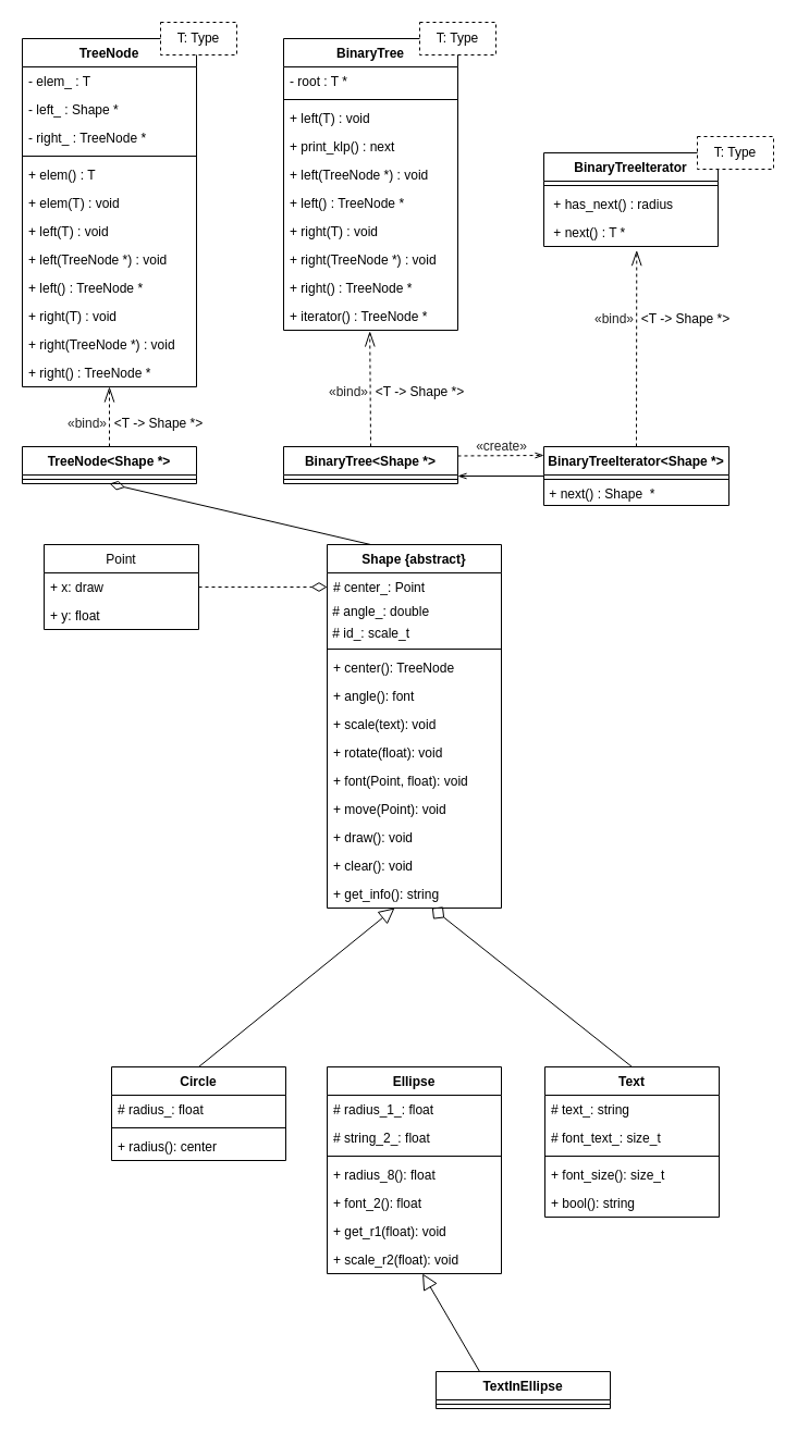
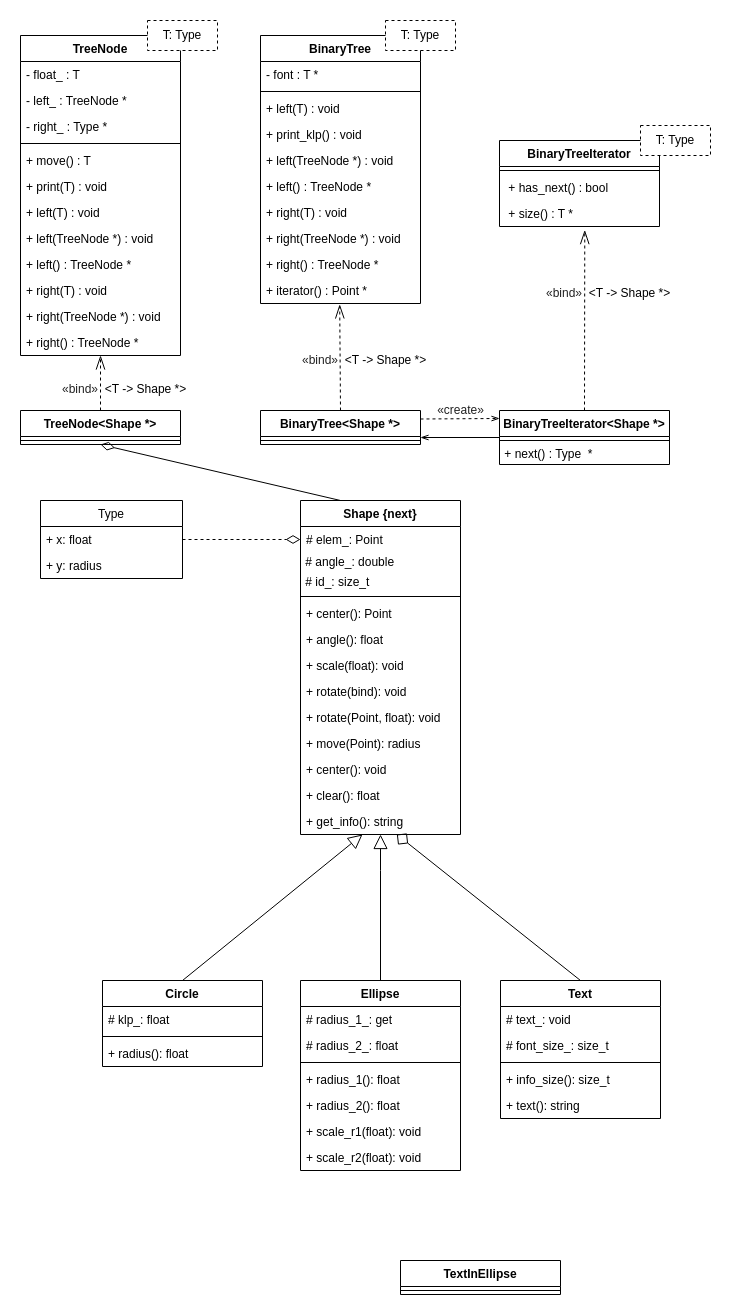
- <mxCell id="60" value="- elem_ : T" style="text;strokeColor=none;fillColor=none;align=left;verticalAlign=top;spacingLeft=4;spacingRight=4;overflow=hidden;rotatable=0;points=[[0,0.5],[1,0.5]];portConstraint=eastwest;" vertex="1" parent="59"><mxGeometry y="26" width="160" height="26" as="geometry" /></mxCell>
+ <mxCell id="60" value="- float_ : T" style="text;strokeColor=none;fillColor=none;align=left;verticalAlign=top;spacingLeft=4;spacingRight=4;overflow=hidden;rotatable=0;points=[[0,0.5],[1,0.5]];portConstraint=eastwest;" vertex="1" parent="59"><mxGeometry y="26" width="160" height="26" as="geometry" /></mxCell>
- <mxCell id="82" value="- root : T *" style="text;strokeColor=none;fillColor=none;align=left;verticalAlign=top;spacingLeft=4;spacingRight=4;overflow=hidden;rotatable=0;points=[[0,0.5],[1,0.5]];portConstraint=eastwest;" vertex="1" parent="81"><mxGeometry y="26" width="160" height="26" as="geometry" /></mxCell>
+ <mxCell id="82" value="- font : T *" style="text;strokeColor=none;fillColor=none;align=left;verticalAlign=top;spacingLeft=4;spacingRight=4;overflow=hidden;rotatable=0;points=[[0,0.5],[1,0.5]];portConstraint=eastwest;" vertex="1" parent="81"><mxGeometry y="26" width="160" height="26" as="geometry" /></mxCell>
- <mxCell id="61" value="- left_ : Shape *" style="text;strokeColor=none;fillColor=none;align=left;verticalAlign=top;spacingLeft=4;spacingRight=4;overflow=hidden;rotatable=0;points=[[0,0.5],[1,0.5]];portConstraint=eastwest;" vertex="1" parent="59"><mxGeometry y="52" width="160" height="26" as="geometry" /></mxCell>
+ <mxCell id="61" value="- left_ : TreeNode *" style="text;strokeColor=none;fillColor=none;align=left;verticalAlign=top;spacingLeft=4;spacingRight=4;overflow=hidden;rotatable=0;points=[[0,0.5],[1,0.5]];portConstraint=eastwest;" vertex="1" parent="59"><mxGeometry y="52" width="160" height="26" as="geometry" /></mxCell>
- <mxCell id="62" value="- right_ : TreeNode *" style="text;strokeColor=none;fillColor=none;align=left;verticalAlign=top;spacingLeft=4;spacingRight=4;overflow=hidden;rotatable=0;points=[[0,0.5],[1,0.5]];portConstraint=eastwest;" vertex="1" parent="59"><mxGeometry y="78" width="160" height="26" as="geometry" /></mxCell>
+ <mxCell id="62" value="- right_ : Type *" style="text;strokeColor=none;fillColor=none;align=left;verticalAlign=top;spacingLeft=4;spacingRight=4;overflow=hidden;rotatable=0;points=[[0,0.5],[1,0.5]];portConstraint=eastwest;" vertex="1" parent="59"><mxGeometry y="78" width="160" height="26" as="geometry" /></mxCell>
- <mxCell id="85" value="+ print_klp() : next" style="text;strokeColor=none;fillColor=none;align=left;verticalAlign=top;spacingLeft=4;spacingRight=4;overflow=hidden;rotatable=0;points=[[0,0.5],[1,0.5]];portConstraint=eastwest;" vertex="1" parent="81"><mxGeometry y="86" width="160" height="26" as="geometry" /></mxCell>
+ <mxCell id="85" value="+ print_klp() : void" style="text;strokeColor=none;fillColor=none;align=left;verticalAlign=top;spacingLeft=4;spacingRight=4;overflow=hidden;rotatable=0;points=[[0,0.5],[1,0.5]];portConstraint=eastwest;" vertex="1" parent="81"><mxGeometry y="86" width="160" height="26" as="geometry" /></mxCell>
- <mxCell id="64" value="+ elem() : T" style="text;strokeColor=none;fillColor=none;align=left;verticalAlign=top;spacingLeft=4;spacingRight=4;overflow=hidden;rotatable=0;points=[[0,0.5],[1,0.5]];portConstraint=eastwest;" vertex="1" parent="59"><mxGeometry y="112" width="160" height="26" as="geometry" /></mxCell>
+ <mxCell id="64" value="+ move() : T" style="text;strokeColor=none;fillColor=none;align=left;verticalAlign=top;spacingLeft=4;spacingRight=4;overflow=hidden;rotatable=0;points=[[0,0.5],[1,0.5]];portConstraint=eastwest;" vertex="1" parent="59"><mxGeometry y="112" width="160" height="26" as="geometry" /></mxCell>
- <mxCell id="65" value="+ elem(T) : void" style="text;strokeColor=none;fillColor=none;align=left;verticalAlign=top;spacingLeft=4;spacingRight=4;overflow=hidden;rotatable=0;points=[[0,0.5],[1,0.5]];portConstraint=eastwest;" vertex="1" parent="59"><mxGeometry y="138" width="160" height="26" as="geometry" /></mxCell>
+ <mxCell id="65" value="+ print(T) : void" style="text;strokeColor=none;fillColor=none;align=left;verticalAlign=top;spacingLeft=4;spacingRight=4;overflow=hidden;rotatable=0;points=[[0,0.5],[1,0.5]];portConstraint=eastwest;" vertex="1" parent="59"><mxGeometry y="138" width="160" height="26" as="geometry" /></mxCell>
- <mxCell id="96" value=" + has_next() : radius" style="text;strokeColor=none;fillColor=none;align=left;verticalAlign=top;spacingLeft=4;spacingRight=4;overflow=hidden;rotatable=0;points=[[0,0.5],[1,0.5]];portConstraint=eastwest;" vertex="1" parent="94"><mxGeometry y="34" width="160" height="26" as="geometry" /></mxCell>
+ <mxCell id="96" value=" + has_next() : bool" style="text;strokeColor=none;fillColor=none;align=left;verticalAlign=top;spacingLeft=4;spacingRight=4;overflow=hidden;rotatable=0;points=[[0,0.5],[1,0.5]];portConstraint=eastwest;" vertex="1" parent="94"><mxGeometry y="34" width="160" height="26" as="geometry" /></mxCell>
- <mxCell id="97" value=" + next() : T *" style="text;strokeColor=none;fillColor=none;align=left;verticalAlign=top;spacingLeft=4;spacingRight=4;overflow=hidden;rotatable=0;points=[[0,0.5],[1,0.5]];portConstraint=eastwest;" vertex="1" parent="94"><mxGeometry y="60" width="160" height="26" as="geometry" /></mxCell>
+ <mxCell id="97" value=" + size() : T *" style="text;strokeColor=none;fillColor=none;align=left;verticalAlign=top;spacingLeft=4;spacingRight=4;overflow=hidden;rotatable=0;points=[[0,0.5],[1,0.5]];portConstraint=eastwest;" vertex="1" parent="94"><mxGeometry y="60" width="160" height="26" as="geometry" /></mxCell>
- <mxCell id="91" value="+ iterator() : TreeNode *" style="text;strokeColor=none;fillColor=none;align=left;verticalAlign=top;spacingLeft=4;spacingRight=4;overflow=hidden;rotatable=0;points=[[0,0.5],[1,0.5]];portConstraint=eastwest;" vertex="1" parent="81"><mxGeometry y="242" width="160" height="26" as="geometry" /></mxCell>
+ <mxCell id="91" value="+ iterator() : Point *" style="text;strokeColor=none;fillColor=none;align=left;verticalAlign=top;spacingLeft=4;spacingRight=4;overflow=hidden;rotatable=0;points=[[0,0.5],[1,0.5]];portConstraint=eastwest;" vertex="1" parent="81"><mxGeometry y="242" width="160" height="26" as="geometry" /></mxCell>
- <mxCell id="77" value="&amp;nbsp;+ next() : Shape&amp;nbsp; *" style="text;html=1;strokeColor=none;fillColor=none;align=left;verticalAlign=middle;whiteSpace=wrap;rounded=0;" vertex="1" parent="75"><mxGeometry y="34" width="170" height="20" as="geometry" /></mxCell>
+ <mxCell id="77" value="&amp;nbsp;+ next() : Type&amp;nbsp; *" style="text;html=1;strokeColor=none;fillColor=none;align=left;verticalAlign=middle;whiteSpace=wrap;rounded=0;" vertex="1" parent="75"><mxGeometry y="34" width="170" height="20" as="geometry" /></mxCell>
- <mxCell id="18" value="Point" style="swimlane;fontStyle=0;childLayout=stackLayout;horizontal=1;startSize=26;fillColor=none;horizontalStack=0;resizeParent=1;resizeParentMax=0;resizeLast=0;collapsible=1;marginBottom=0;" vertex="1" parent="2"><mxGeometry width="142" height="78" as="geometry" /></mxCell>
+ <mxCell id="18" value="Type" style="swimlane;fontStyle=0;childLayout=stackLayout;horizontal=1;startSize=26;fillColor=none;horizontalStack=0;resizeParent=1;resizeParentMax=0;resizeLast=0;collapsible=1;marginBottom=0;" vertex="1" parent="2"><mxGeometry width="142" height="78" as="geometry" /></mxCell>
- <mxCell id="3" value="Shape {abstract}" style="swimlane;fontStyle=1;align=center;verticalAlign=top;childLayout=stackLayout;horizontal=1;startSize=26;horizontalStack=0;resizeParent=1;resizeParentMax=0;resizeLast=0;collapsible=1;marginBottom=0;" vertex="1" parent="2"><mxGeometry x="260" width="160" height="334" as="geometry" /></mxCell>
+ <mxCell id="3" value="Shape {next}" style="swimlane;fontStyle=1;align=center;verticalAlign=top;childLayout=stackLayout;horizontal=1;startSize=26;horizontalStack=0;resizeParent=1;resizeParentMax=0;resizeLast=0;collapsible=1;marginBottom=0;" vertex="1" parent="2"><mxGeometry x="260" width="160" height="334" as="geometry" /></mxCell>
- <mxCell id="19" value="+ x: draw" style="text;strokeColor=none;fillColor=none;align=left;verticalAlign=top;spacingLeft=4;spacingRight=4;overflow=hidden;rotatable=0;points=[[0,0.5],[1,0.5]];portConstraint=eastwest;" vertex="1" parent="18"><mxGeometry y="26" width="142" height="26" as="geometry" /></mxCell>
+ <mxCell id="19" value="+ x: float" style="text;strokeColor=none;fillColor=none;align=left;verticalAlign=top;spacingLeft=4;spacingRight=4;overflow=hidden;rotatable=0;points=[[0,0.5],[1,0.5]];portConstraint=eastwest;" vertex="1" parent="18"><mxGeometry y="26" width="142" height="26" as="geometry" /></mxCell>
- <mxCell id="4" value="# center_: Point" style="text;strokeColor=none;fillColor=none;align=left;verticalAlign=top;spacingLeft=4;spacingRight=4;overflow=hidden;rotatable=0;points=[[0,0.5],[1,0.5]];portConstraint=eastwest;" vertex="1" parent="3"><mxGeometry y="26" width="160" height="26" as="geometry" /></mxCell>
+ <mxCell id="4" value="# elem_: Point" style="text;strokeColor=none;fillColor=none;align=left;verticalAlign=top;spacingLeft=4;spacingRight=4;overflow=hidden;rotatable=0;points=[[0,0.5],[1,0.5]];portConstraint=eastwest;" vertex="1" parent="3"><mxGeometry y="26" width="160" height="26" as="geometry" /></mxCell>
- <mxCell id="20" value="+ y: float" style="text;strokeColor=none;fillColor=none;align=left;verticalAlign=top;spacingLeft=4;spacingRight=4;overflow=hidden;rotatable=0;points=[[0,0.5],[1,0.5]];portConstraint=eastwest;" vertex="1" parent="18"><mxGeometry y="52" width="142" height="26" as="geometry" /></mxCell>
+ <mxCell id="20" value="+ y: radius" style="text;strokeColor=none;fillColor=none;align=left;verticalAlign=top;spacingLeft=4;spacingRight=4;overflow=hidden;rotatable=0;points=[[0,0.5],[1,0.5]];portConstraint=eastwest;" vertex="1" parent="18"><mxGeometry y="52" width="142" height="26" as="geometry" /></mxCell>
- <mxCell id="6" value="&lt;span style=&quot;white-space: nowrap&quot;&gt;&amp;nbsp;# id_: scale_t&lt;/span&gt;" style="text;html=1;strokeColor=none;fillColor=none;align=left;verticalAlign=middle;whiteSpace=wrap;rounded=0;" vertex="1" parent="3"><mxGeometry y="72" width="160" height="20" as="geometry" /></mxCell>
+ <mxCell id="6" value="&lt;span style=&quot;white-space: nowrap&quot;&gt;&amp;nbsp;# id_: size_t&lt;/span&gt;" style="text;html=1;strokeColor=none;fillColor=none;align=left;verticalAlign=middle;whiteSpace=wrap;rounded=0;" vertex="1" parent="3"><mxGeometry y="72" width="160" height="20" as="geometry" /></mxCell>
- <mxCell id="8" value="+ center(): TreeNode" style="text;strokeColor=none;fillColor=none;align=left;verticalAlign=top;spacingLeft=4;spacingRight=4;overflow=hidden;rotatable=0;points=[[0,0.5],[1,0.5]];portConstraint=eastwest;" vertex="1" parent="3"><mxGeometry y="100" width="160" height="26" as="geometry" /></mxCell>
+ <mxCell id="8" value="+ center(): Point" style="text;strokeColor=none;fillColor=none;align=left;verticalAlign=top;spacingLeft=4;spacingRight=4;overflow=hidden;rotatable=0;points=[[0,0.5],[1,0.5]];portConstraint=eastwest;" vertex="1" parent="3"><mxGeometry y="100" width="160" height="26" as="geometry" /></mxCell>
- <mxCell id="9" value="+ angle(): font&#10;" style="text;strokeColor=none;fillColor=none;align=left;verticalAlign=top;spacingLeft=4;spacingRight=4;overflow=hidden;rotatable=0;points=[[0,0.5],[1,0.5]];portConstraint=eastwest;" vertex="1" parent="3"><mxGeometry y="126" width="160" height="26" as="geometry" /></mxCell>
+ <mxCell id="9" value="+ angle(): float&#10;" style="text;strokeColor=none;fillColor=none;align=left;verticalAlign=top;spacingLeft=4;spacingRight=4;overflow=hidden;rotatable=0;points=[[0,0.5],[1,0.5]];portConstraint=eastwest;" vertex="1" parent="3"><mxGeometry y="126" width="160" height="26" as="geometry" /></mxCell>
- <mxCell id="10" value="+ scale(text): void&#10;" style="text;strokeColor=none;fillColor=none;align=left;verticalAlign=top;spacingLeft=4;spacingRight=4;overflow=hidden;rotatable=0;points=[[0,0.5],[1,0.5]];portConstraint=eastwest;" vertex="1" parent="3"><mxGeometry y="152" width="160" height="26" as="geometry" /></mxCell>
+ <mxCell id="10" value="+ scale(float): void&#10;" style="text;strokeColor=none;fillColor=none;align=left;verticalAlign=top;spacingLeft=4;spacingRight=4;overflow=hidden;rotatable=0;points=[[0,0.5],[1,0.5]];portConstraint=eastwest;" vertex="1" parent="3"><mxGeometry y="152" width="160" height="26" as="geometry" /></mxCell>
- <mxCell id="11" value="+ rotate(float): void&#10;" style="text;strokeColor=none;fillColor=none;align=left;verticalAlign=top;spacingLeft=4;spacingRight=4;overflow=hidden;rotatable=0;points=[[0,0.5],[1,0.5]];portConstraint=eastwest;" vertex="1" parent="3"><mxGeometry y="178" width="160" height="26" as="geometry" /></mxCell>
+ <mxCell id="11" value="+ rotate(bind): void&#10;" style="text;strokeColor=none;fillColor=none;align=left;verticalAlign=top;spacingLeft=4;spacingRight=4;overflow=hidden;rotatable=0;points=[[0,0.5],[1,0.5]];portConstraint=eastwest;" vertex="1" parent="3"><mxGeometry y="178" width="160" height="26" as="geometry" /></mxCell>
- <mxCell id="12" value="+ font(Point, float): void&#10;" style="text;strokeColor=none;fillColor=none;align=left;verticalAlign=top;spacingLeft=4;spacingRight=4;overflow=hidden;rotatable=0;points=[[0,0.5],[1,0.5]];portConstraint=eastwest;" vertex="1" parent="3"><mxGeometry y="204" width="160" height="26" as="geometry" /></mxCell>
+ <mxCell id="12" value="+ rotate(Point, float): void&#10;" style="text;strokeColor=none;fillColor=none;align=left;verticalAlign=top;spacingLeft=4;spacingRight=4;overflow=hidden;rotatable=0;points=[[0,0.5],[1,0.5]];portConstraint=eastwest;" vertex="1" parent="3"><mxGeometry y="204" width="160" height="26" as="geometry" /></mxCell>
- <mxCell id="13" value="+ move(Point): void&#10;" style="text;strokeColor=none;fillColor=none;align=left;verticalAlign=top;spacingLeft=4;spacingRight=4;overflow=hidden;rotatable=0;points=[[0,0.5],[1,0.5]];portConstraint=eastwest;" vertex="1" parent="3"><mxGeometry y="230" width="160" height="26" as="geometry" /></mxCell>
+ <mxCell id="13" value="+ move(Point): radius&#10;" style="text;strokeColor=none;fillColor=none;align=left;verticalAlign=top;spacingLeft=4;spacingRight=4;overflow=hidden;rotatable=0;points=[[0,0.5],[1,0.5]];portConstraint=eastwest;" vertex="1" parent="3"><mxGeometry y="230" width="160" height="26" as="geometry" /></mxCell>
- <mxCell id="14" value="+ draw(): void&#10;" style="text;strokeColor=none;fillColor=none;align=left;verticalAlign=top;spacingLeft=4;spacingRight=4;overflow=hidden;rotatable=0;points=[[0,0.5],[1,0.5]];portConstraint=eastwest;" vertex="1" parent="3"><mxGeometry y="256" width="160" height="26" as="geometry" /></mxCell>
+ <mxCell id="14" value="+ center(): void&#10;" style="text;strokeColor=none;fillColor=none;align=left;verticalAlign=top;spacingLeft=4;spacingRight=4;overflow=hidden;rotatable=0;points=[[0,0.5],[1,0.5]];portConstraint=eastwest;" vertex="1" parent="3"><mxGeometry y="256" width="160" height="26" as="geometry" /></mxCell>
- <mxCell id="15" value="+ clear(): void&#10;" style="text;strokeColor=none;fillColor=none;align=left;verticalAlign=top;spacingLeft=4;spacingRight=4;overflow=hidden;rotatable=0;points=[[0,0.5],[1,0.5]];portConstraint=eastwest;" vertex="1" parent="3"><mxGeometry y="282" width="160" height="26" as="geometry" /></mxCell>
+ <mxCell id="15" value="+ clear(): float&#10;" style="text;strokeColor=none;fillColor=none;align=left;verticalAlign=top;spacingLeft=4;spacingRight=4;overflow=hidden;rotatable=0;points=[[0,0.5],[1,0.5]];portConstraint=eastwest;" vertex="1" parent="3"><mxGeometry y="282" width="160" height="26" as="geometry" /></mxCell>
+ <mxCell id="26" style="edgeStyle=orthogonalEdgeStyle;rounded=0;orthogonalLoop=1;jettySize=auto;html=1;exitX=0.5;exitY=0;exitDx=0;exitDy=0;endArrow=block;endFill=0;endSize=12;strokeWidth=1;startSize=8;jumpSize=6;" edge="1" parent="2" source="27" target="16"><mxGeometry relative="1" as="geometry"><mxPoint x="328" y="345" as="targetPoint" /><Array as="points"><mxPoint x="340" y="370" /><mxPoint x="340" y="370" /></Array></mxGeometry></mxCell>
- <mxCell id="23" value="# radius_: float" style="text;strokeColor=none;fillColor=none;align=left;verticalAlign=top;spacingLeft=4;spacingRight=4;overflow=hidden;rotatable=0;points=[[0,0.5],[1,0.5]];portConstraint=eastwest;" vertex="1" parent="22"><mxGeometry y="26" width="160" height="26" as="geometry" /></mxCell>
+ <mxCell id="23" value="# klp_: float" style="text;strokeColor=none;fillColor=none;align=left;verticalAlign=top;spacingLeft=4;spacingRight=4;overflow=hidden;rotatable=0;points=[[0,0.5],[1,0.5]];portConstraint=eastwest;" vertex="1" parent="22"><mxGeometry y="26" width="160" height="26" as="geometry" /></mxCell>
- <mxCell id="28" value="# radius_1_: float" style="text;strokeColor=none;fillColor=none;align=left;verticalAlign=top;spacingLeft=4;spacingRight=4;overflow=hidden;rotatable=0;points=[[0,0.5],[1,0.5]];portConstraint=eastwest;" vertex="1" parent="27"><mxGeometry y="26" width="160" height="26" as="geometry" /></mxCell>
+ <mxCell id="28" value="# radius_1_: get" style="text;strokeColor=none;fillColor=none;align=left;verticalAlign=top;spacingLeft=4;spacingRight=4;overflow=hidden;rotatable=0;points=[[0,0.5],[1,0.5]];portConstraint=eastwest;" vertex="1" parent="27"><mxGeometry y="26" width="160" height="26" as="geometry" /></mxCell>
- <mxCell id="37" value="# text_: string" style="text;strokeColor=none;fillColor=none;align=left;verticalAlign=top;spacingLeft=4;spacingRight=4;overflow=hidden;rotatable=0;points=[[0,0.5],[1,0.5]];portConstraint=eastwest;" vertex="1" parent="36"><mxGeometry y="26" width="160" height="26" as="geometry" /></mxCell>
+ <mxCell id="37" value="# text_: void" style="text;strokeColor=none;fillColor=none;align=left;verticalAlign=top;spacingLeft=4;spacingRight=4;overflow=hidden;rotatable=0;points=[[0,0.5],[1,0.5]];portConstraint=eastwest;" vertex="1" parent="36"><mxGeometry y="26" width="160" height="26" as="geometry" /></mxCell>
- <mxCell id="29" value="# string_2_: float" style="text;strokeColor=none;fillColor=none;align=left;verticalAlign=top;spacingLeft=4;spacingRight=4;overflow=hidden;rotatable=0;points=[[0,0.5],[1,0.5]];portConstraint=eastwest;" vertex="1" parent="27"><mxGeometry y="52" width="160" height="26" as="geometry" /></mxCell>
+ <mxCell id="29" value="# radius_2_: float" style="text;strokeColor=none;fillColor=none;align=left;verticalAlign=top;spacingLeft=4;spacingRight=4;overflow=hidden;rotatable=0;points=[[0,0.5],[1,0.5]];portConstraint=eastwest;" vertex="1" parent="27"><mxGeometry y="52" width="160" height="26" as="geometry" /></mxCell>
- <mxCell id="38" value="# font_text_: size_t" style="text;strokeColor=none;fillColor=none;align=left;verticalAlign=top;spacingLeft=4;spacingRight=4;overflow=hidden;rotatable=0;points=[[0,0.5],[1,0.5]];portConstraint=eastwest;" vertex="1" parent="36"><mxGeometry y="52" width="160" height="26" as="geometry" /></mxCell>
+ <mxCell id="38" value="# font_size_: size_t" style="text;strokeColor=none;fillColor=none;align=left;verticalAlign=top;spacingLeft=4;spacingRight=4;overflow=hidden;rotatable=0;points=[[0,0.5],[1,0.5]];portConstraint=eastwest;" vertex="1" parent="36"><mxGeometry y="52" width="160" height="26" as="geometry" /></mxCell>
- <mxCell id="25" value="+ radius(): center" style="text;strokeColor=none;fillColor=none;align=left;verticalAlign=top;spacingLeft=4;spacingRight=4;overflow=hidden;rotatable=0;points=[[0,0.5],[1,0.5]];portConstraint=eastwest;" vertex="1" parent="22"><mxGeometry y="60" width="160" height="26" as="geometry" /></mxCell>
+ <mxCell id="25" value="+ radius(): float" style="text;strokeColor=none;fillColor=none;align=left;verticalAlign=top;spacingLeft=4;spacingRight=4;overflow=hidden;rotatable=0;points=[[0,0.5],[1,0.5]];portConstraint=eastwest;" vertex="1" parent="22"><mxGeometry y="60" width="160" height="26" as="geometry" /></mxCell>
- <mxCell id="31" value="+ radius_8(): float" style="text;strokeColor=none;fillColor=none;align=left;verticalAlign=top;spacingLeft=4;spacingRight=4;overflow=hidden;rotatable=0;points=[[0,0.5],[1,0.5]];portConstraint=eastwest;" vertex="1" parent="27"><mxGeometry y="86" width="160" height="26" as="geometry" /></mxCell>
+ <mxCell id="31" value="+ radius_1(): float" style="text;strokeColor=none;fillColor=none;align=left;verticalAlign=top;spacingLeft=4;spacingRight=4;overflow=hidden;rotatable=0;points=[[0,0.5],[1,0.5]];portConstraint=eastwest;" vertex="1" parent="27"><mxGeometry y="86" width="160" height="26" as="geometry" /></mxCell>
- <mxCell id="40" value="+ font_size(): size_t" style="text;strokeColor=none;fillColor=none;align=left;verticalAlign=top;spacingLeft=4;spacingRight=4;overflow=hidden;rotatable=0;points=[[0,0.5],[1,0.5]];portConstraint=eastwest;" vertex="1" parent="36"><mxGeometry y="86" width="160" height="26" as="geometry" /></mxCell>
+ <mxCell id="40" value="+ info_size(): size_t" style="text;strokeColor=none;fillColor=none;align=left;verticalAlign=top;spacingLeft=4;spacingRight=4;overflow=hidden;rotatable=0;points=[[0,0.5],[1,0.5]];portConstraint=eastwest;" vertex="1" parent="36"><mxGeometry y="86" width="160" height="26" as="geometry" /></mxCell>
- <mxCell id="32" value="+ font_2(): float" style="text;strokeColor=none;fillColor=none;align=left;verticalAlign=top;spacingLeft=4;spacingRight=4;overflow=hidden;rotatable=0;points=[[0,0.5],[1,0.5]];portConstraint=eastwest;" vertex="1" parent="27"><mxGeometry y="112" width="160" height="26" as="geometry" /></mxCell>
+ <mxCell id="32" value="+ radius_2(): float" style="text;strokeColor=none;fillColor=none;align=left;verticalAlign=top;spacingLeft=4;spacingRight=4;overflow=hidden;rotatable=0;points=[[0,0.5],[1,0.5]];portConstraint=eastwest;" vertex="1" parent="27"><mxGeometry y="112" width="160" height="26" as="geometry" /></mxCell>
- <mxCell id="41" value="+ bool(): string" style="text;strokeColor=none;fillColor=none;align=left;verticalAlign=top;spacingLeft=4;spacingRight=4;overflow=hidden;rotatable=0;points=[[0,0.5],[1,0.5]];portConstraint=eastwest;" vertex="1" parent="36"><mxGeometry y="112" width="160" height="26" as="geometry" /></mxCell>
+ <mxCell id="41" value="+ text(): string" style="text;strokeColor=none;fillColor=none;align=left;verticalAlign=top;spacingLeft=4;spacingRight=4;overflow=hidden;rotatable=0;points=[[0,0.5],[1,0.5]];portConstraint=eastwest;" vertex="1" parent="36"><mxGeometry y="112" width="160" height="26" as="geometry" /></mxCell>
- <mxCell id="33" value="+ get_r1(float): void" style="text;strokeColor=none;fillColor=none;align=left;verticalAlign=top;spacingLeft=4;spacingRight=4;overflow=hidden;rotatable=0;points=[[0,0.5],[1,0.5]];portConstraint=eastwest;" vertex="1" parent="27"><mxGeometry y="138" width="160" height="26" as="geometry" /></mxCell>
+ <mxCell id="33" value="+ scale_r1(float): void" style="text;strokeColor=none;fillColor=none;align=left;verticalAlign=top;spacingLeft=4;spacingRight=4;overflow=hidden;rotatable=0;points=[[0,0.5],[1,0.5]];portConstraint=eastwest;" vertex="1" parent="27"><mxGeometry y="138" width="160" height="26" as="geometry" /></mxCell>
- <mxCell id="42" style="edgeStyle=none;rounded=0;jumpSize=6;orthogonalLoop=1;jettySize=auto;html=1;exitX=0.25;exitY=0;exitDx=0;exitDy=0;startSize=8;endArrow=block;endFill=0;endSize=12;strokeWidth=1;" edge="1" parent="2" source="43" target="34"><mxGeometry relative="1" as="geometry" /></mxCell>
